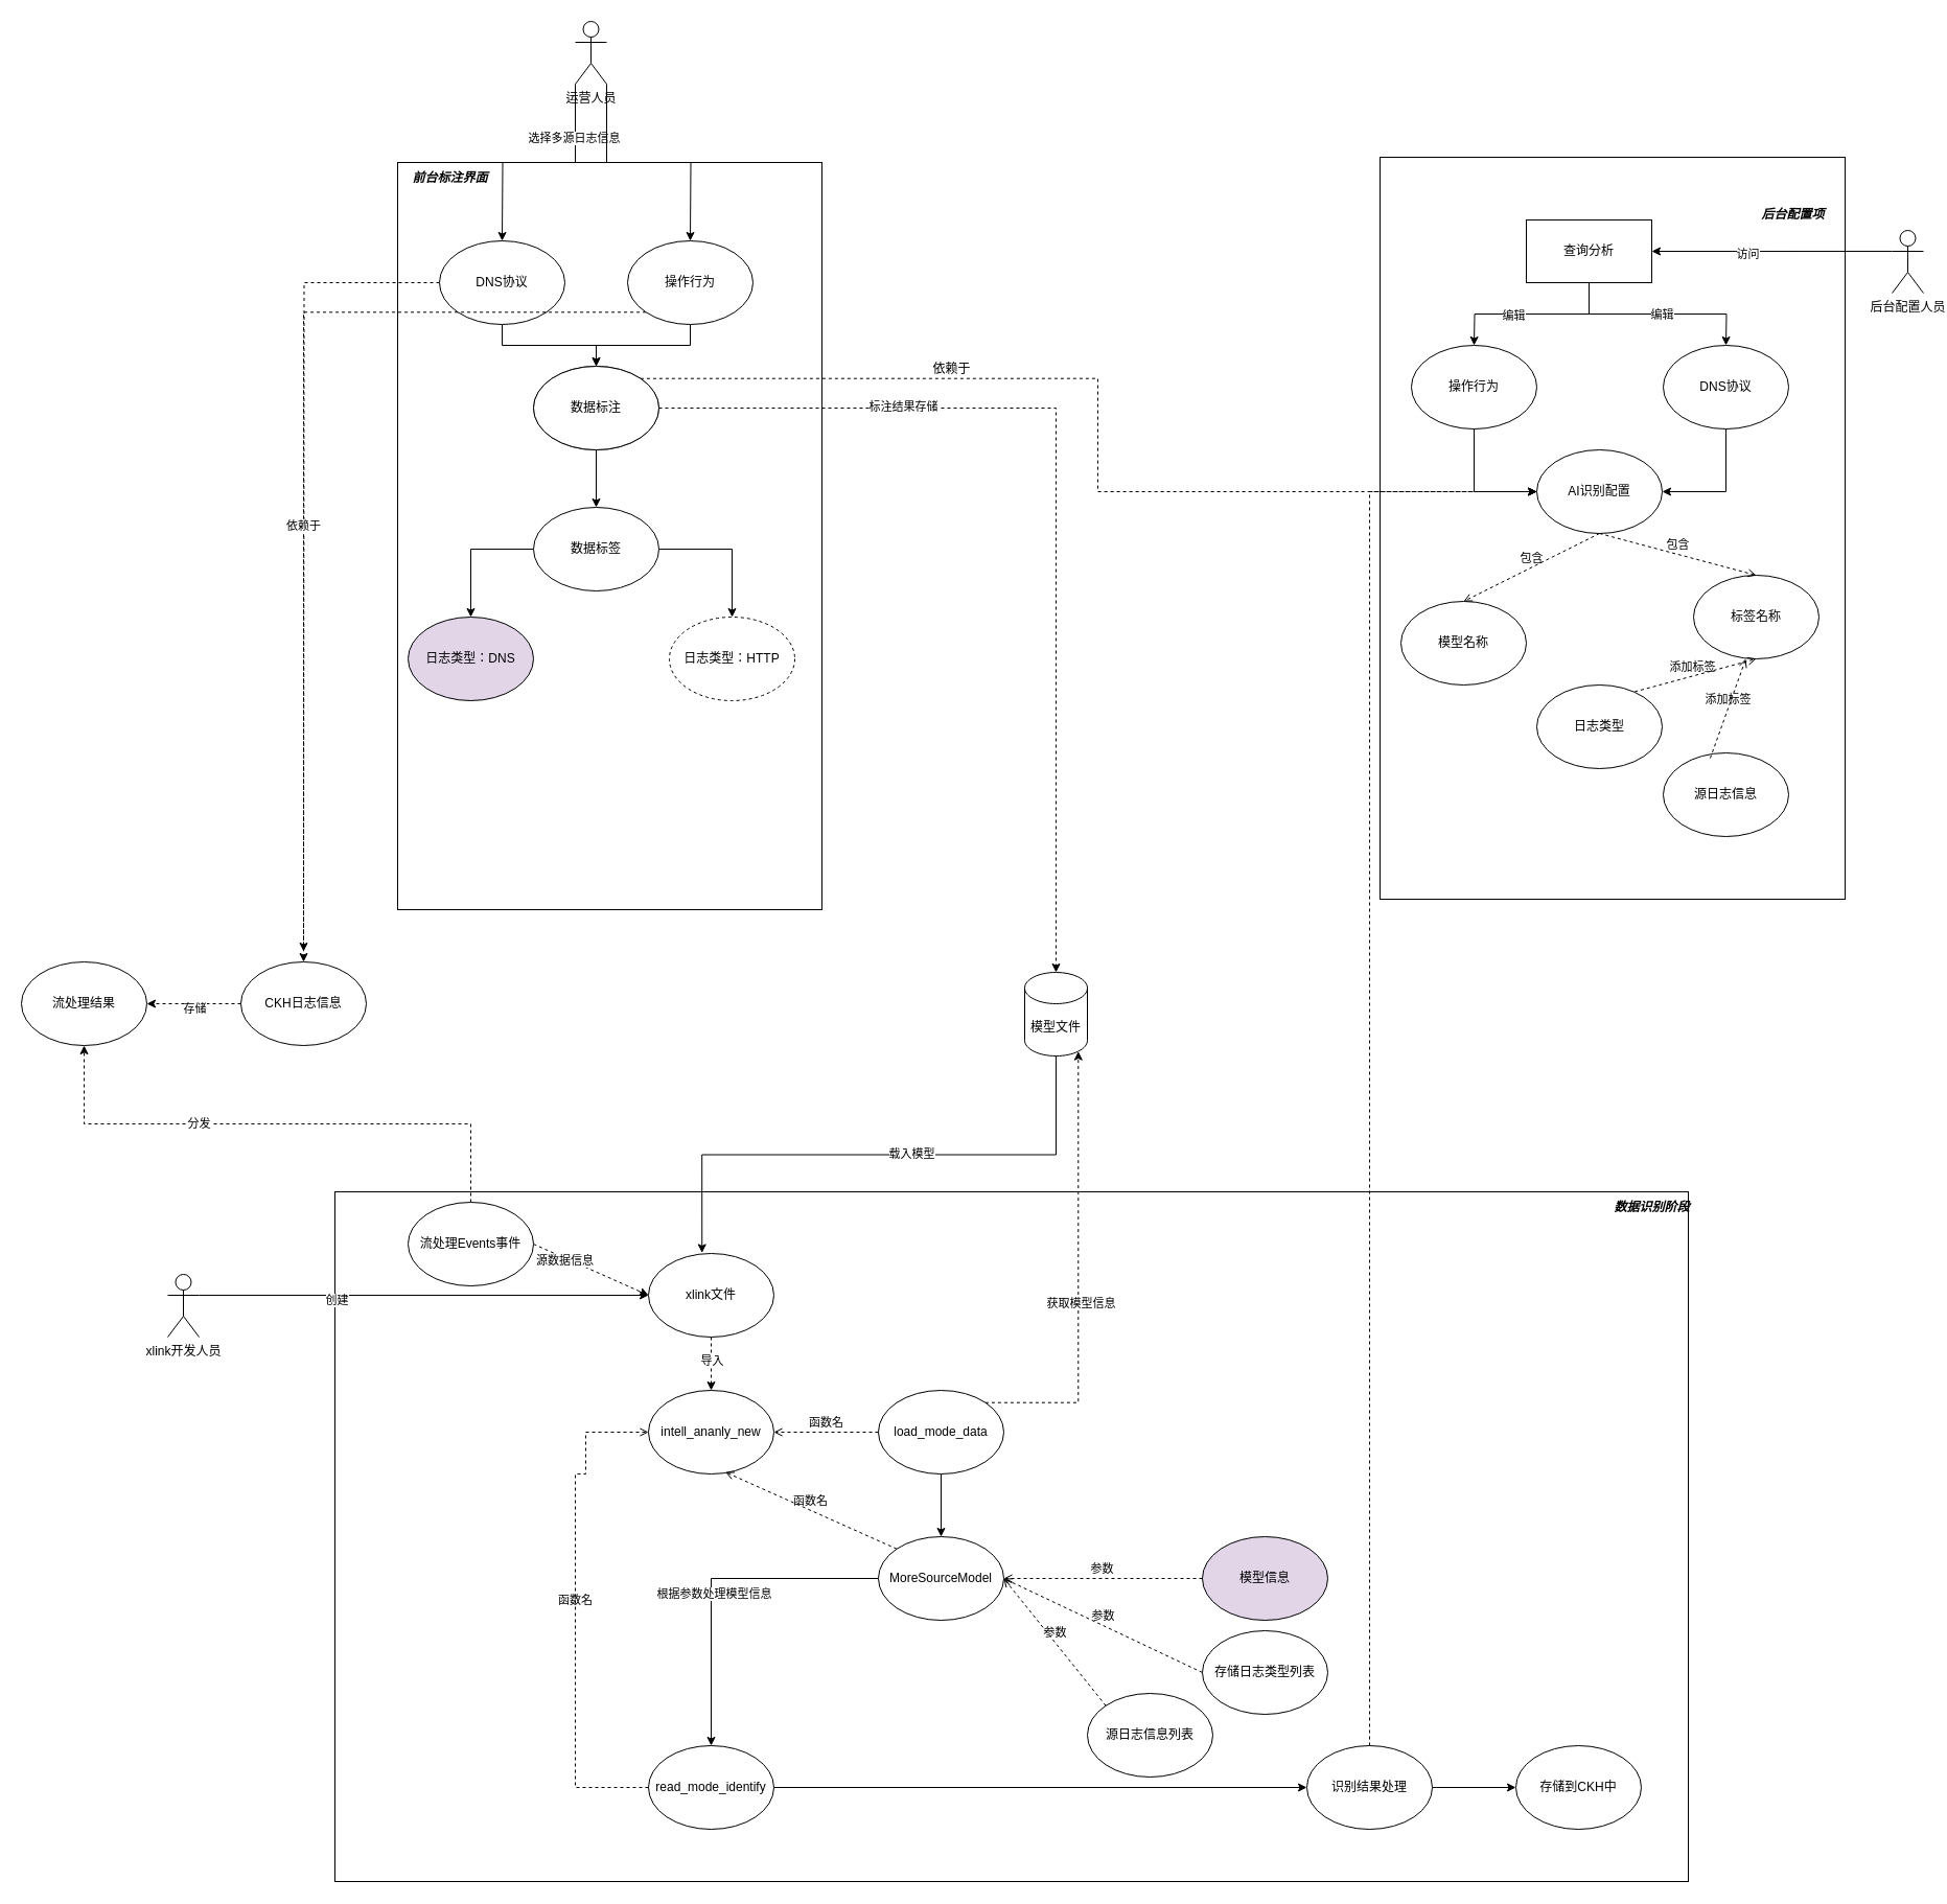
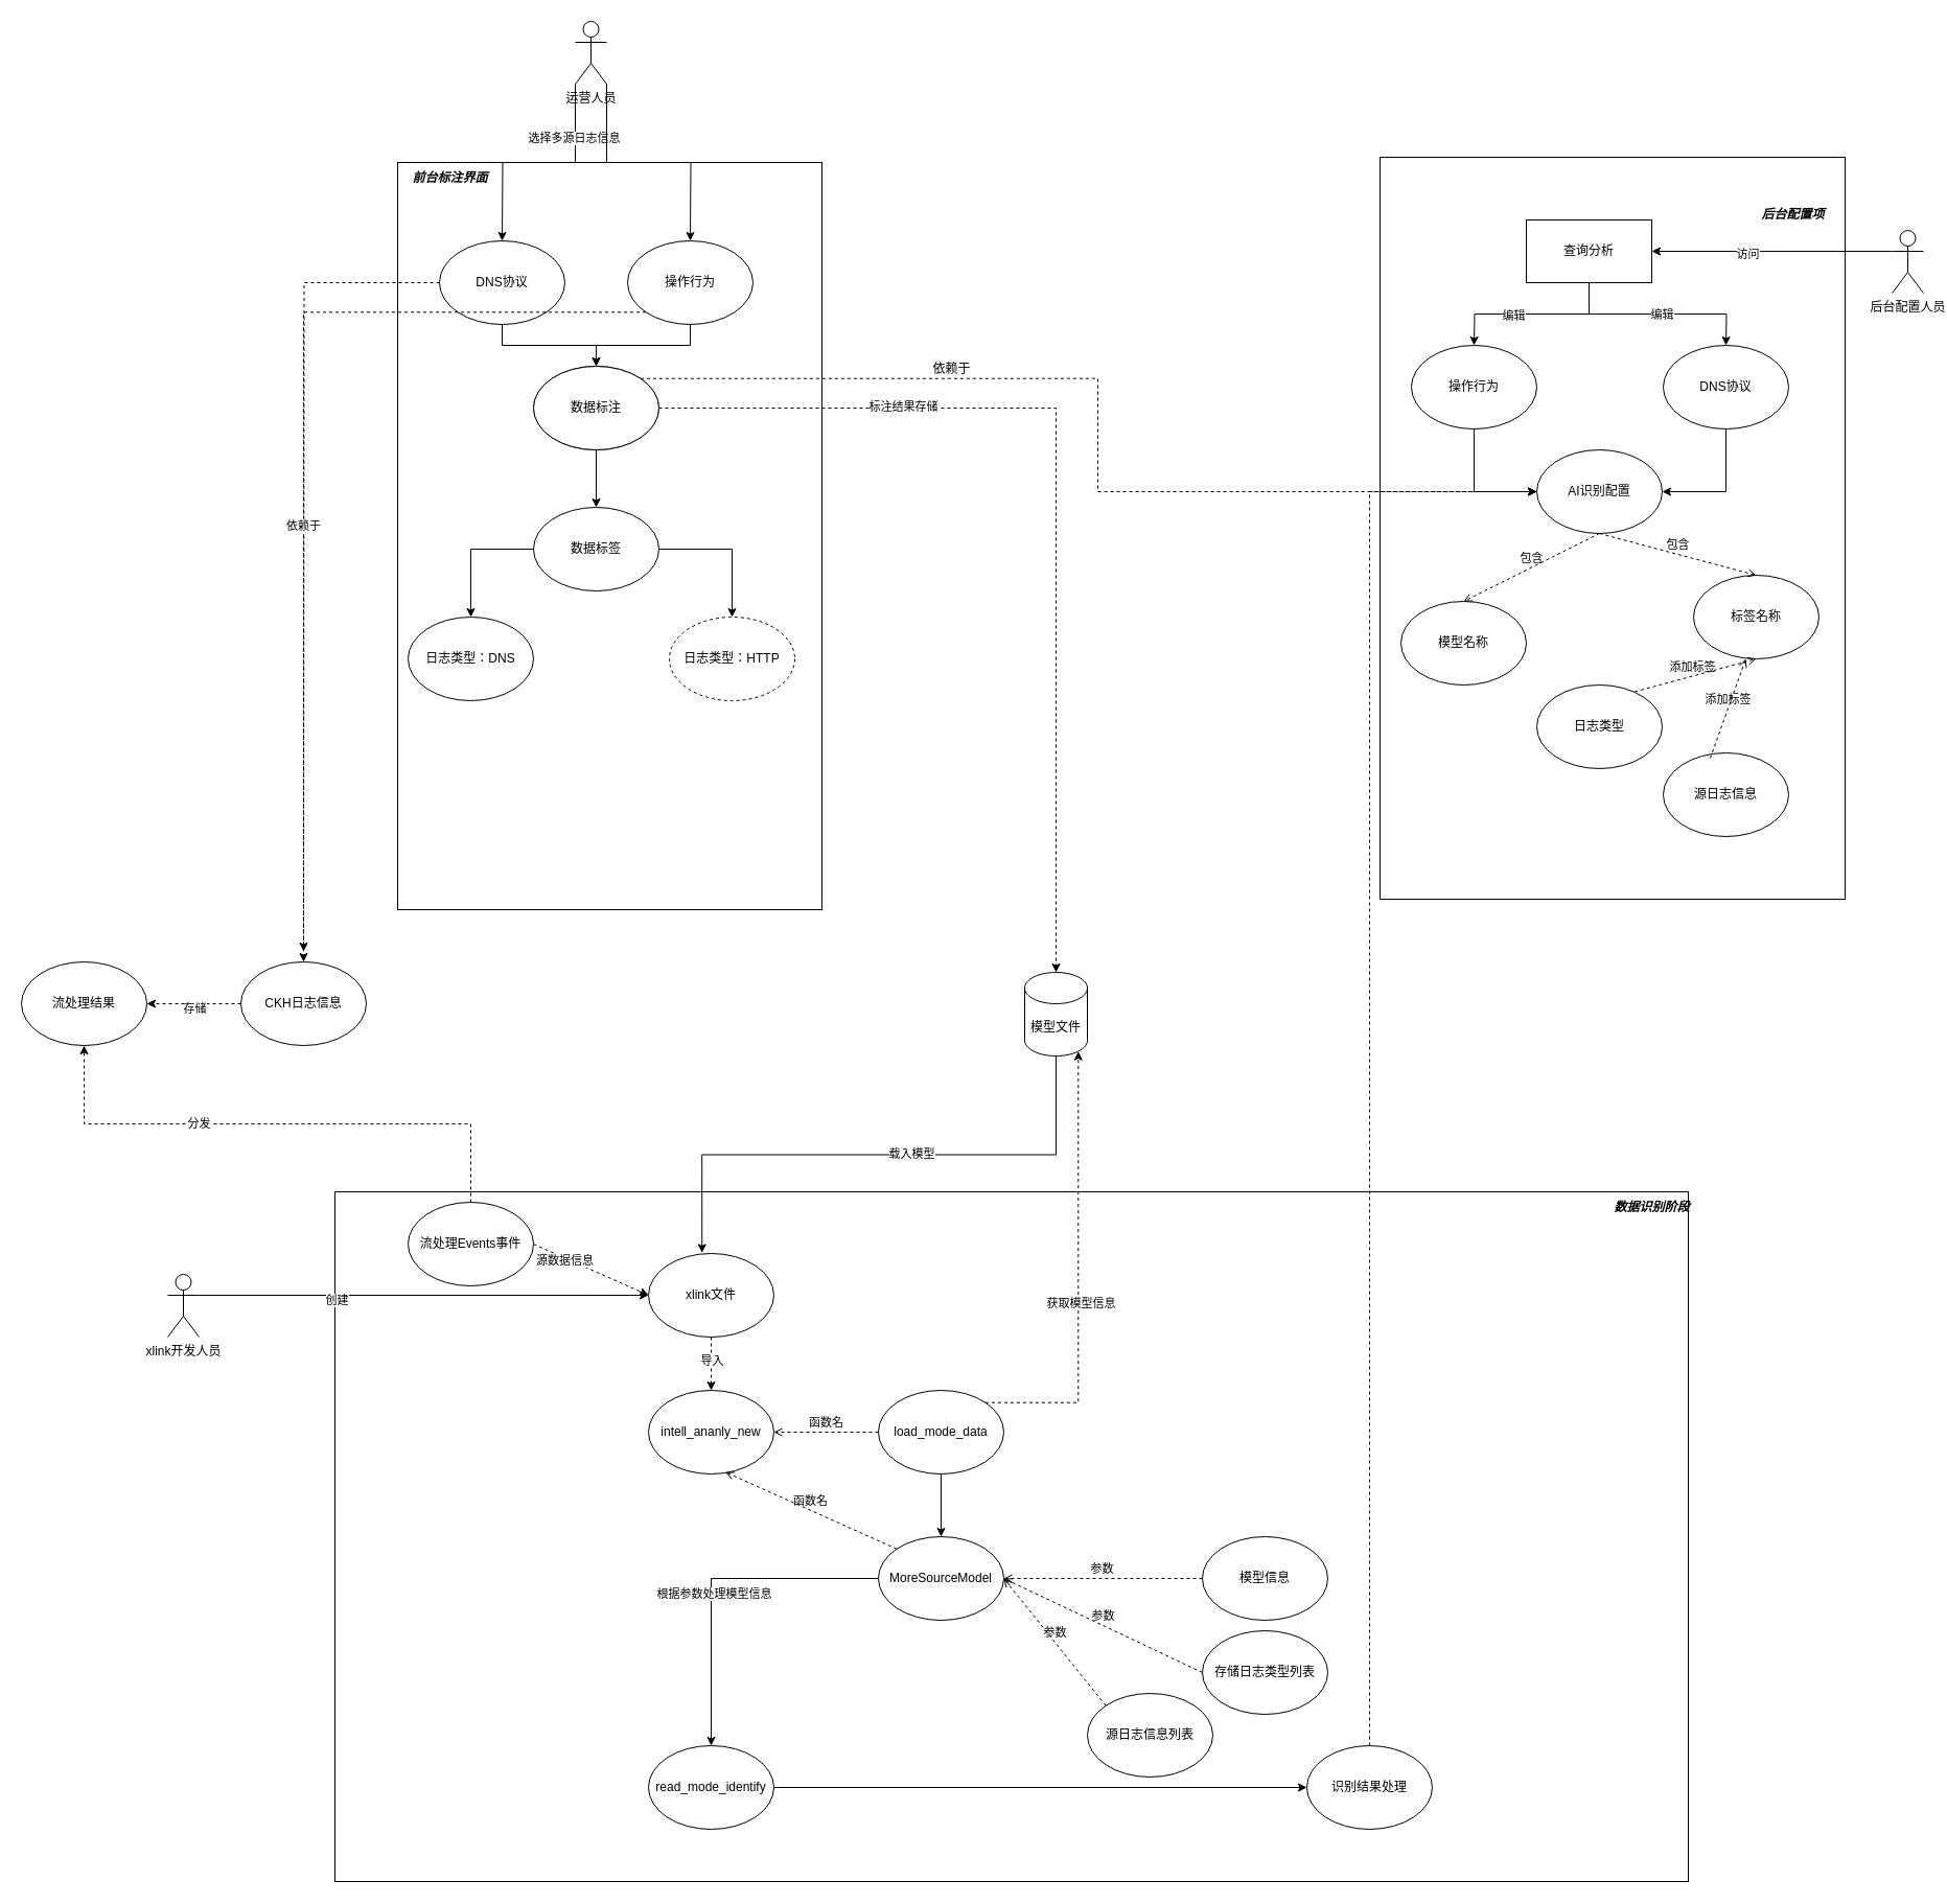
- <mxCell id="49" value="日志类型：DNS" style="ellipse;whiteSpace=wrap;html=1;fillColor=#e1d5e7;" vertex="1" parent="1"><mxGeometry x="390" y="590" width="120" height="80" as="geometry" /></mxCell>
+ <mxCell id="49" value="日志类型：DNS" style="ellipse;whiteSpace=wrap;html=1;" vertex="1" parent="1"><mxGeometry x="390" y="590" width="120" height="80" as="geometry" /></mxCell>
- <mxCell id="73" value="模型信息" style="ellipse;whiteSpace=wrap;html=1;fillColor=#e1d5e7;" vertex="1" parent="1"><mxGeometry x="1150" y="1470" width="120" height="80" as="geometry" /></mxCell>
+ <mxCell id="73" value="模型信息" style="ellipse;whiteSpace=wrap;html=1;" vertex="1" parent="1"><mxGeometry x="1150" y="1470" width="120" height="80" as="geometry" /></mxCell>
- <mxCell id="92" value="函数名" style="html=1;verticalAlign=bottom;labelBackgroundColor=none;endArrow=open;endFill=0;dashed=1;rounded=0;exitX=0;exitY=0.5;exitDx=0;exitDy=0;entryX=0;entryY=0.5;entryDx=0;entryDy=0;edgeStyle=orthogonalEdgeStyle;" edge="1" parent="1" source="85" target="69"><mxGeometry width="160" relative="1" as="geometry"><mxPoint x="560" y="1710" as="sourcePoint" /><mxPoint x="560" y="1370" as="targetPoint" /><Array as="points"><mxPoint x="550" y="1710" /><mxPoint x="550" y="1410" /><mxPoint x="560" y="1410" /><mxPoint x="560" y="1370" /></Array></mxGeometry></mxCell>
- <mxCell id="87" value="" style="edgeStyle=orthogonalEdgeStyle;rounded=0;orthogonalLoop=1;jettySize=auto;html=1;" edge="1" parent="1" source="88" target="89"><mxGeometry relative="1" as="geometry" /></mxCell>
- <mxCell id="89" value="存储到CKH中" style="ellipse;whiteSpace=wrap;html=1;" vertex="1" parent="1"><mxGeometry x="1450" y="1670" width="120" height="80" as="geometry" /></mxCell>
